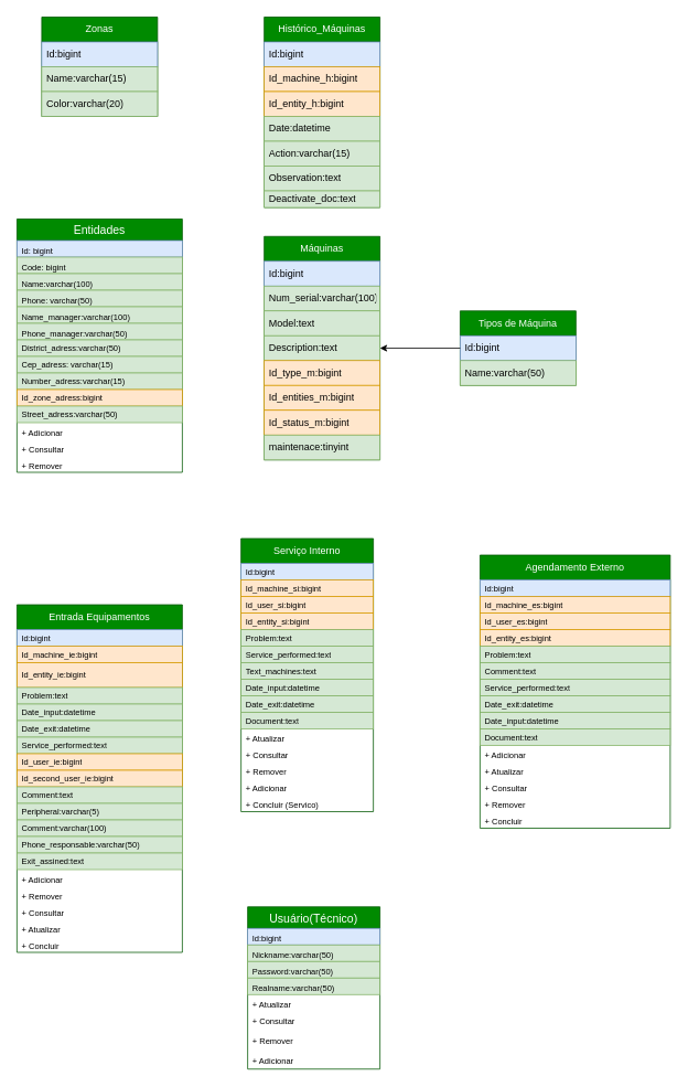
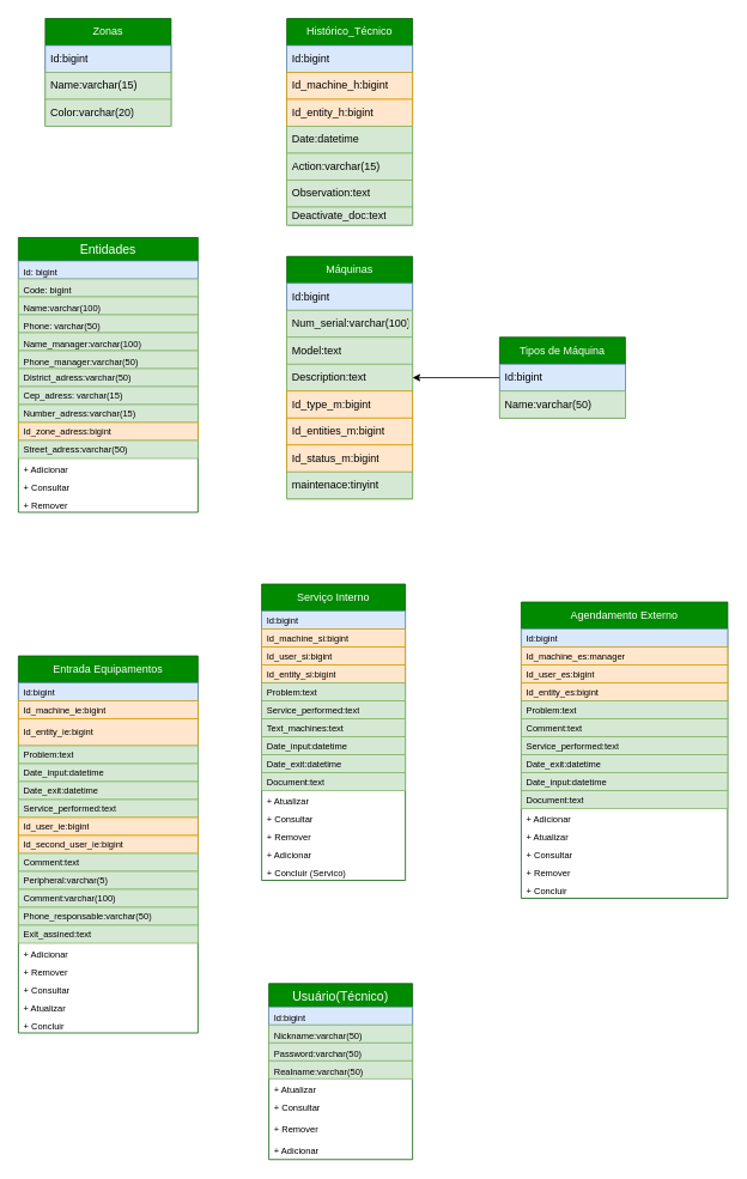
- <mxCell id="90" value="Histórico_Máquinas" style="swimlane;fontStyle=0;childLayout=stackLayout;horizontal=1;startSize=30;horizontalStack=0;resizeParent=1;resizeParentMax=0;resizeLast=0;collapsible=1;marginBottom=0;whiteSpace=wrap;html=1;fillColor=#008a00;fontColor=#ffffff;strokeColor=#005700;" parent="1" vertex="1"><mxGeometry x="319" y="20" width="140" height="230" as="geometry" /></mxCell>
+ <mxCell id="90" value="Histórico_Técnico" style="swimlane;fontStyle=0;childLayout=stackLayout;horizontal=1;startSize=30;horizontalStack=0;resizeParent=1;resizeParentMax=0;resizeLast=0;collapsible=1;marginBottom=0;whiteSpace=wrap;html=1;fillColor=#008a00;fontColor=#ffffff;strokeColor=#005700;" parent="1" vertex="1"><mxGeometry x="319" y="20" width="140" height="230" as="geometry" /></mxCell>
- <mxCell id="48" value="Id_machine_es:bigint" style="text;strokeColor=#d79b00;fillColor=#ffe6cc;align=left;verticalAlign=middle;spacingLeft=4;spacingRight=4;overflow=hidden;points=[[0,0.5],[1,0.5]];portConstraint=eastwest;rotatable=0;whiteSpace=wrap;html=1;fontSize=10;" parent="46" vertex="1"><mxGeometry y="50" width="230" height="20" as="geometry" /></mxCell>
+ <mxCell id="48" value="Id_machine_es:manager" style="text;strokeColor=#d79b00;fillColor=#ffe6cc;align=left;verticalAlign=middle;spacingLeft=4;spacingRight=4;overflow=hidden;points=[[0,0.5],[1,0.5]];portConstraint=eastwest;rotatable=0;whiteSpace=wrap;html=1;fontSize=10;" parent="46" vertex="1"><mxGeometry y="50" width="230" height="20" as="geometry" /></mxCell>
